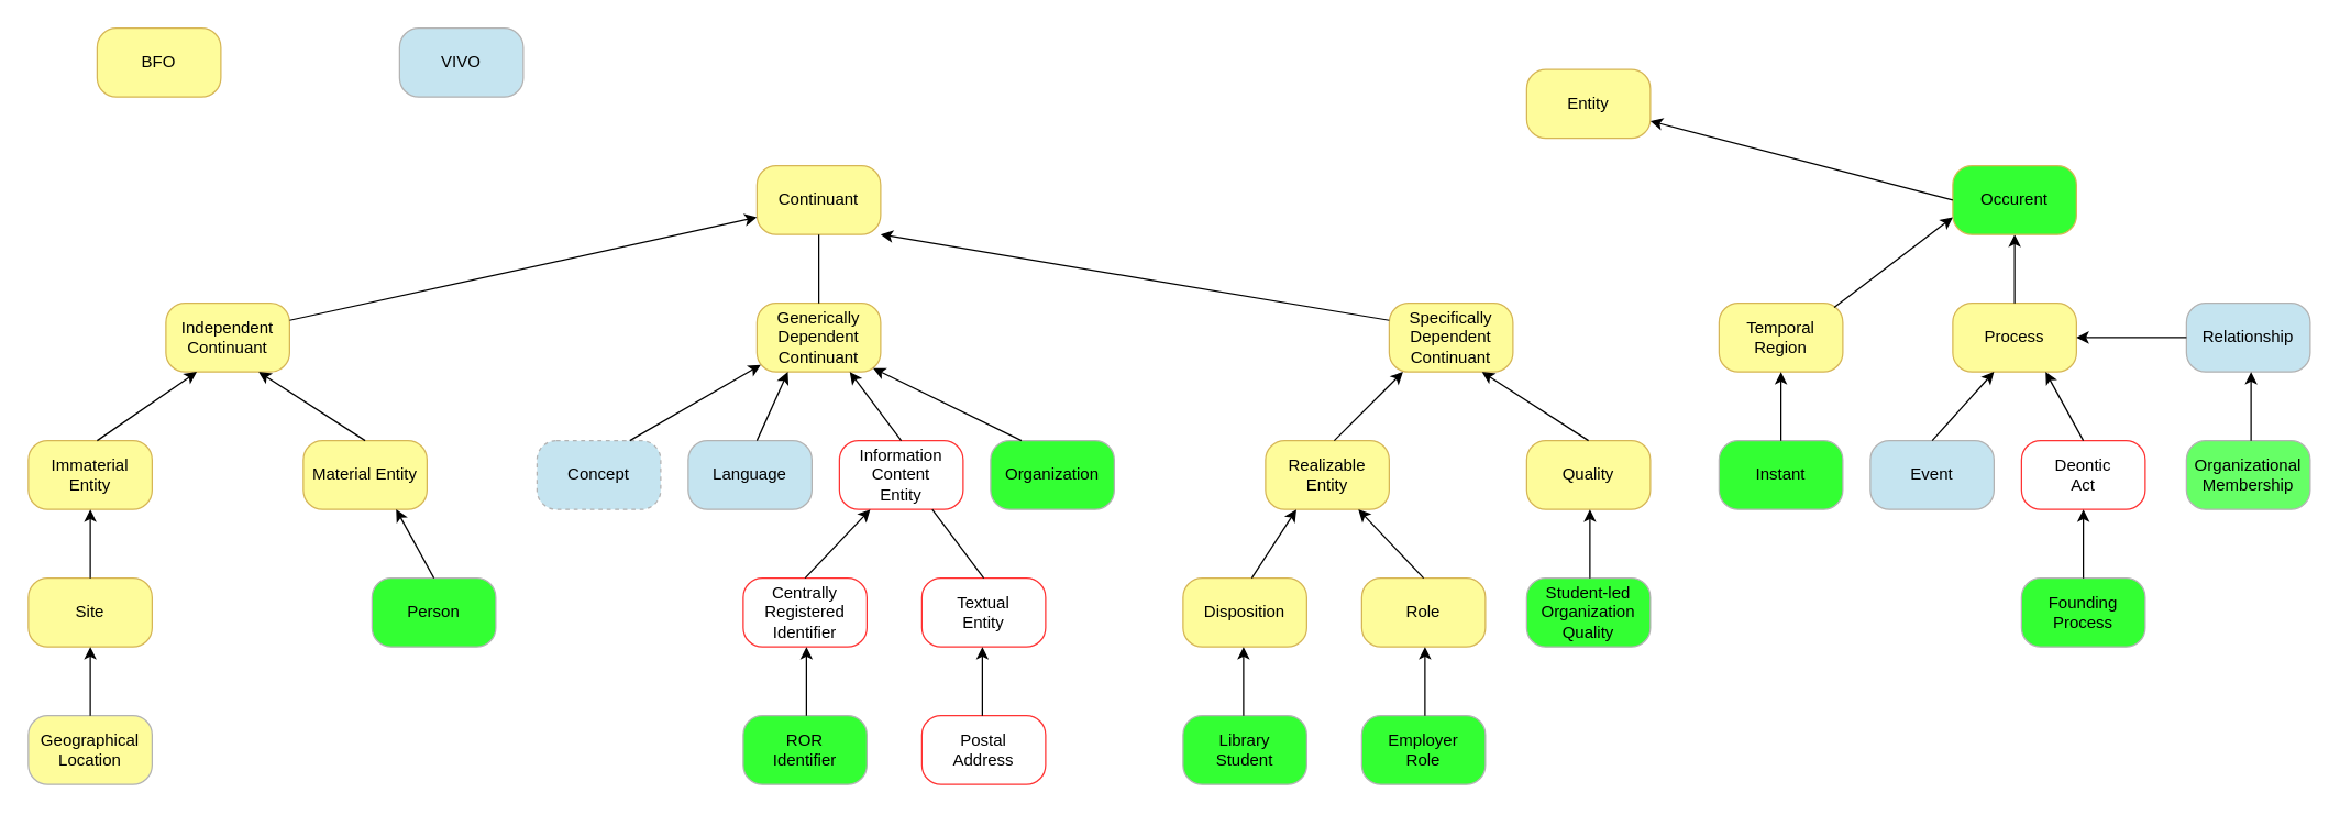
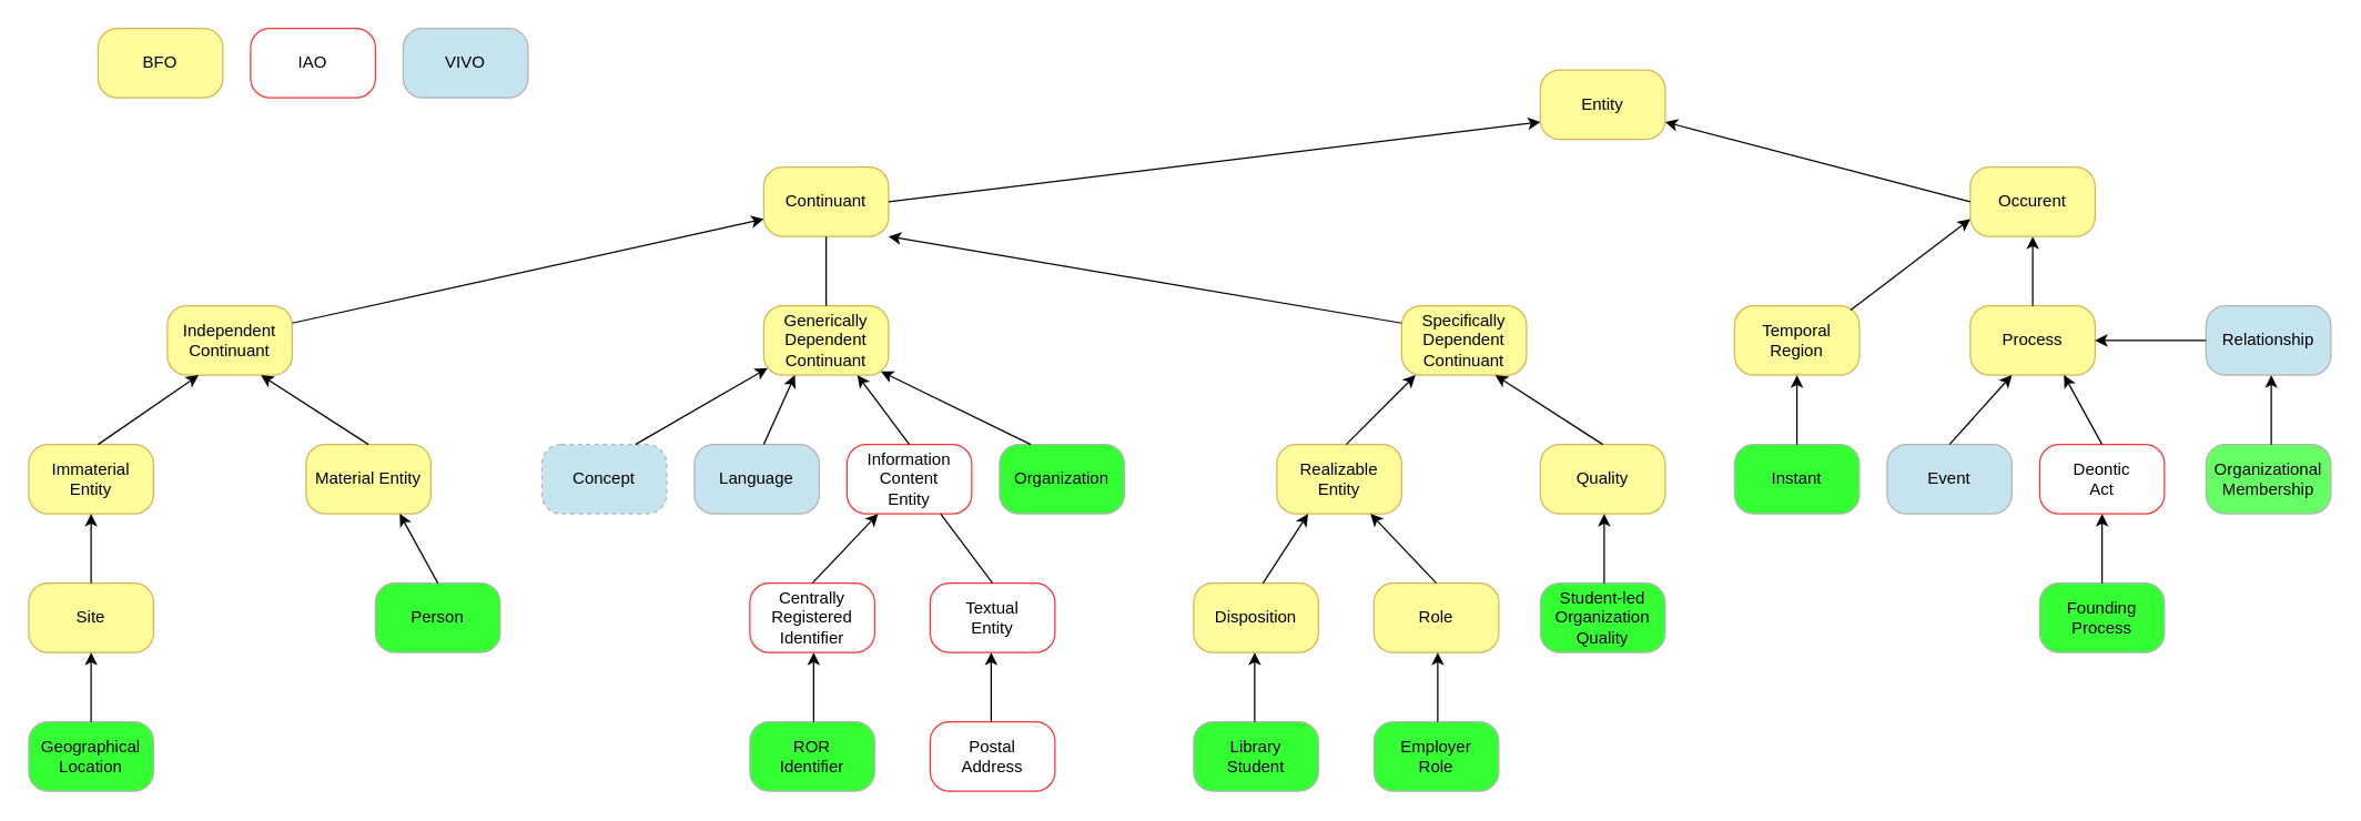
+ <mxCell id="3" value="IAO" style="rounded=1;whiteSpace=wrap;html=1;arcSize=28;fillColor=none;strokeColor=#FF3333;" vertex="1" parent="1"><mxGeometry x="180" y="20" width="90" height="50" as="geometry" /></mxCell>
+ <mxCell id="62" value="" style="endArrow=classic;html=1;entryX=0;entryY=0.75;entryDx=0;entryDy=0;exitX=1;exitY=0.5;exitDx=0;exitDy=0;" edge="1" parent="1" source="51" target="53"><mxGeometry width="50" height="50" relative="1" as="geometry"><mxPoint x="640" y="130" as="sourcePoint" /><mxPoint x="690" y="80" as="targetPoint" /></mxGeometry></mxCell>
- <mxCell id="52" value="Occurent" style="rounded=1;whiteSpace=wrap;html=1;fillColor=#33ff33;strokeColor=#d6b656;arcSize=28;" vertex="1" parent="1"><mxGeometry x="1420" y="120" width="90" height="50" as="geometry" /></mxCell>
+ <mxCell id="52" value="Occurent" style="rounded=1;whiteSpace=wrap;html=1;fillColor=#fefc9b;strokeColor=#d6b656;arcSize=28;" vertex="1" parent="1"><mxGeometry x="1420" y="120" width="90" height="50" as="geometry" /></mxCell>
- <mxCell id="6" value="&lt;span style=&quot;font-weight: normal&quot;&gt;Geographical&lt;br&gt;Location&lt;br&gt;&lt;/span&gt;" style="rounded=1;whiteSpace=wrap;html=1;arcSize=28;fontStyle=1;fillColor=#fefc9b;strokeColor=#B3B3B3;" vertex="1" parent="5"><mxGeometry width="90" height="50" as="geometry" /></mxCell>
+ <mxCell id="6" value="&lt;span style=&quot;font-weight: normal&quot;&gt;Geographical&lt;br&gt;Location&lt;br&gt;&lt;/span&gt;" style="rounded=1;whiteSpace=wrap;html=1;arcSize=28;fontStyle=1;fillColor=#33FF33;strokeColor=#B3B3B3;" vertex="1" parent="5"><mxGeometry width="90" height="50" as="geometry" /></mxCell>
